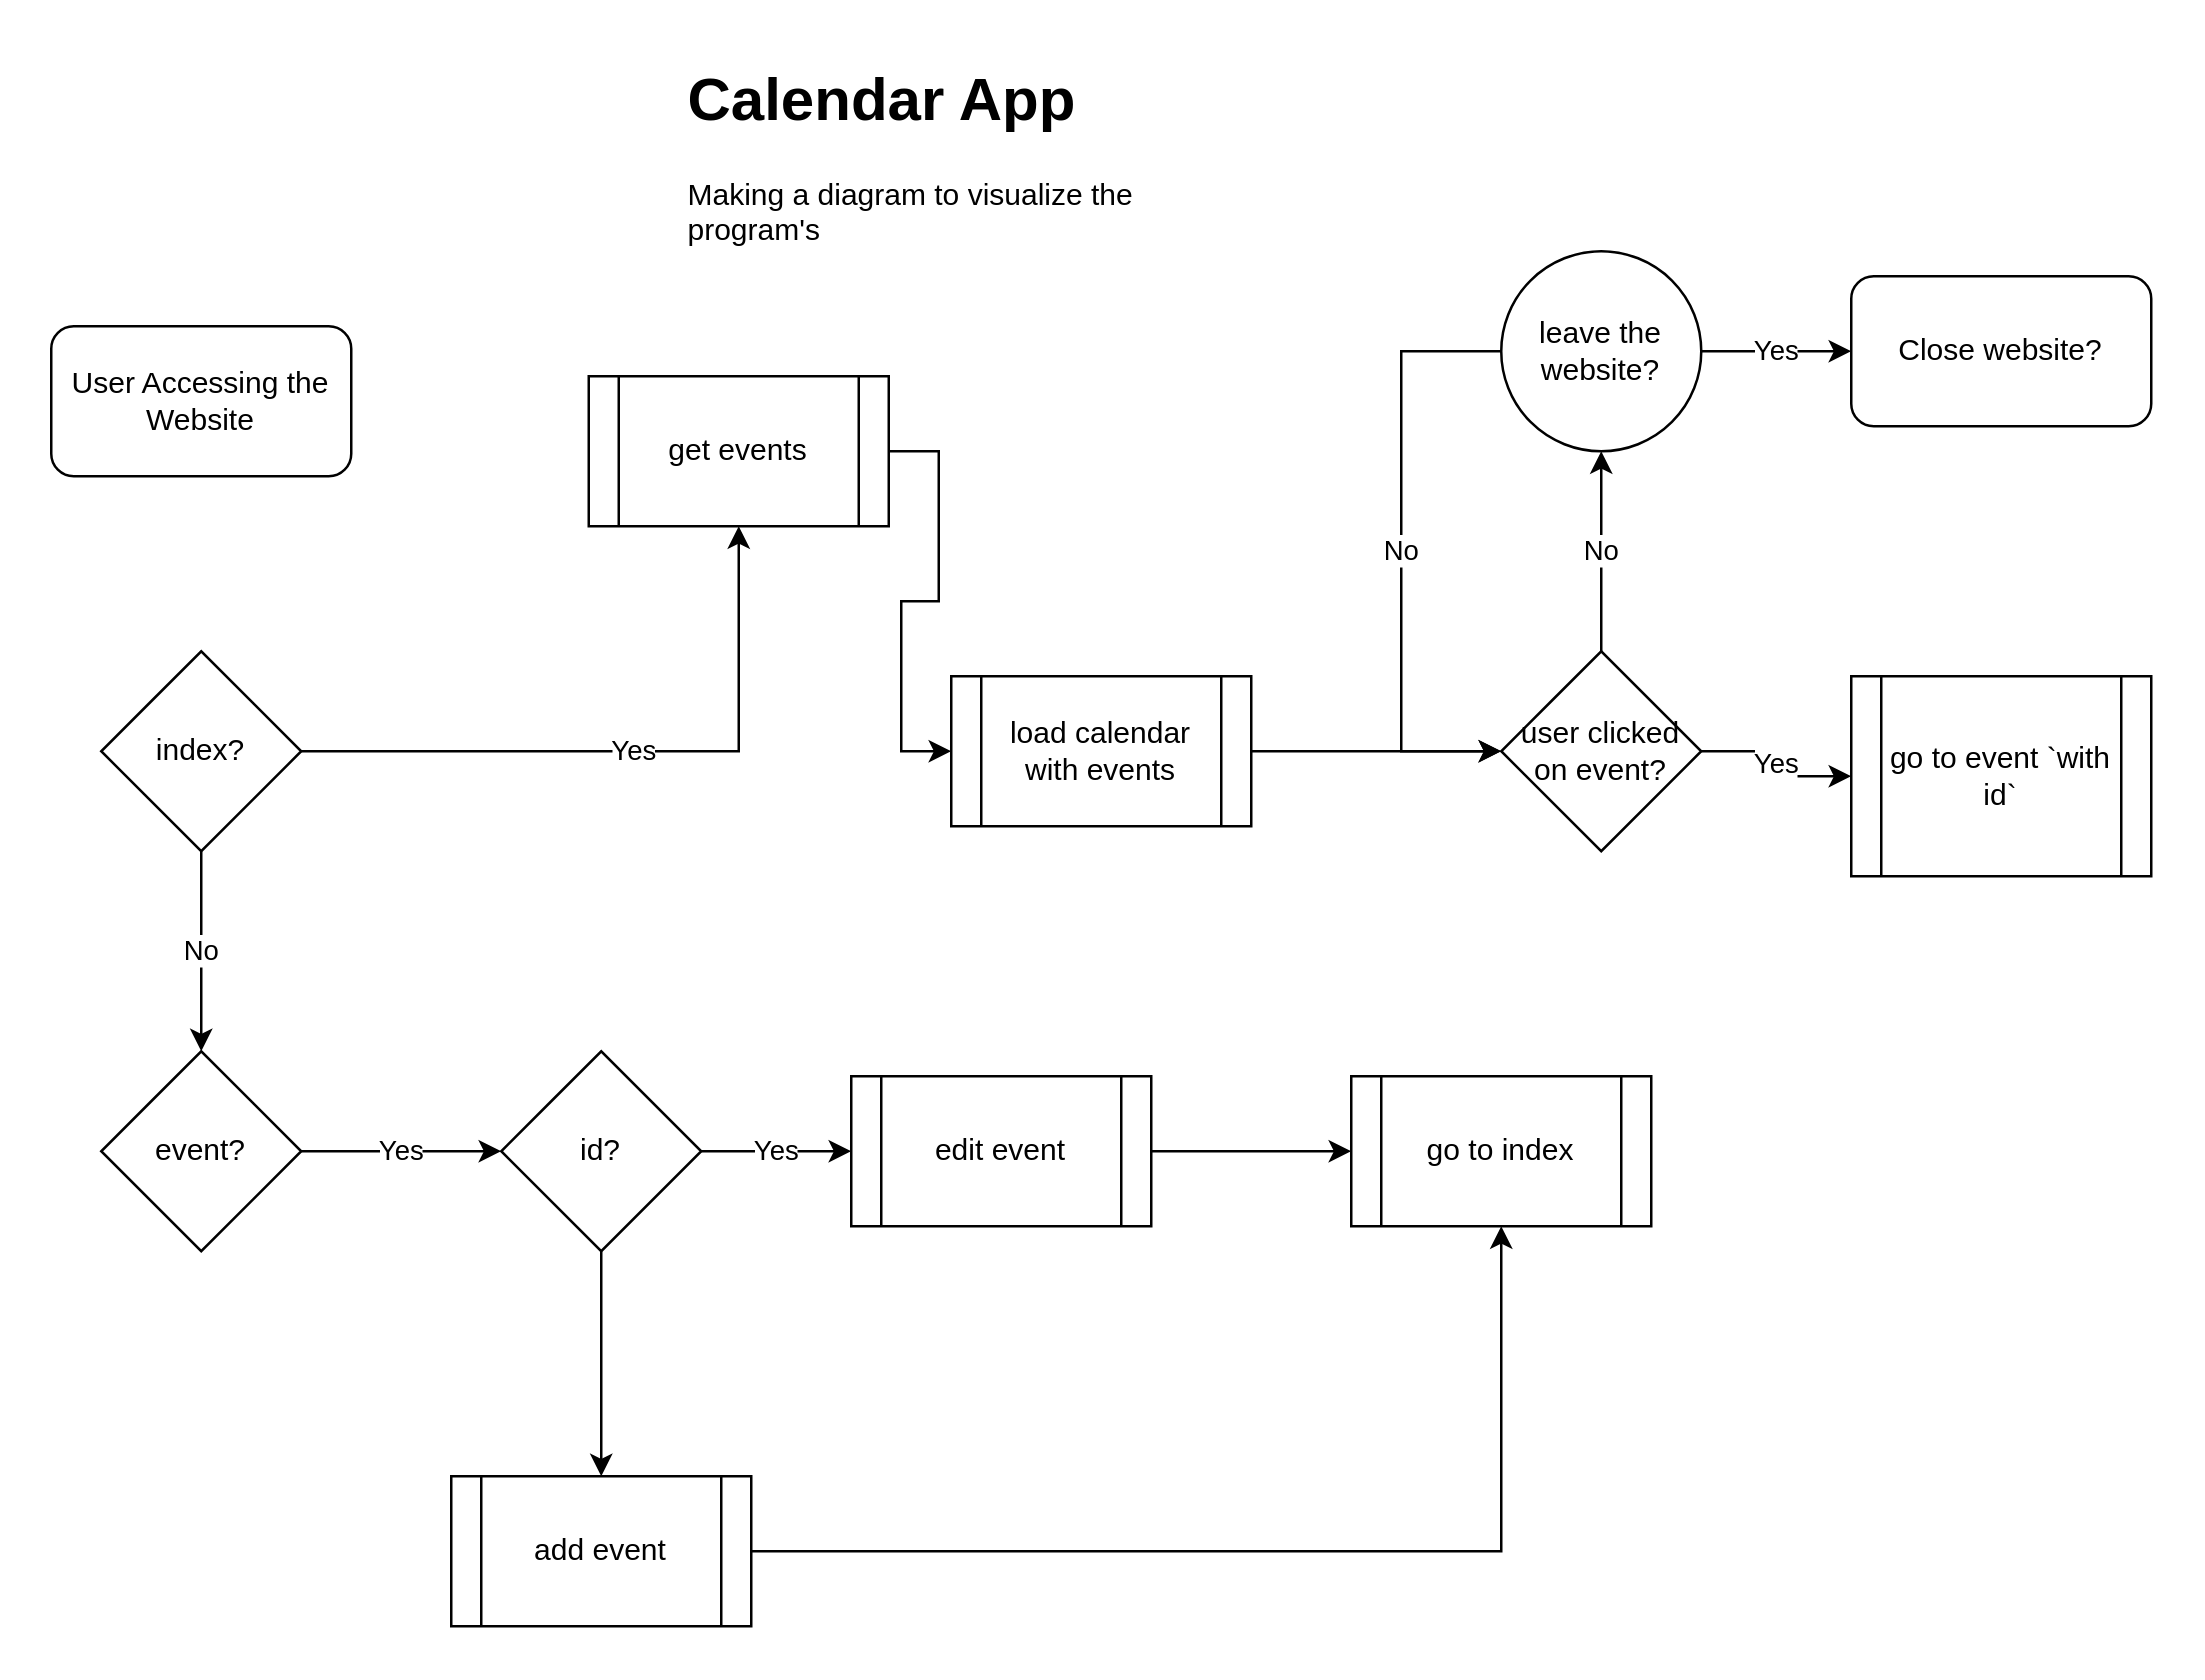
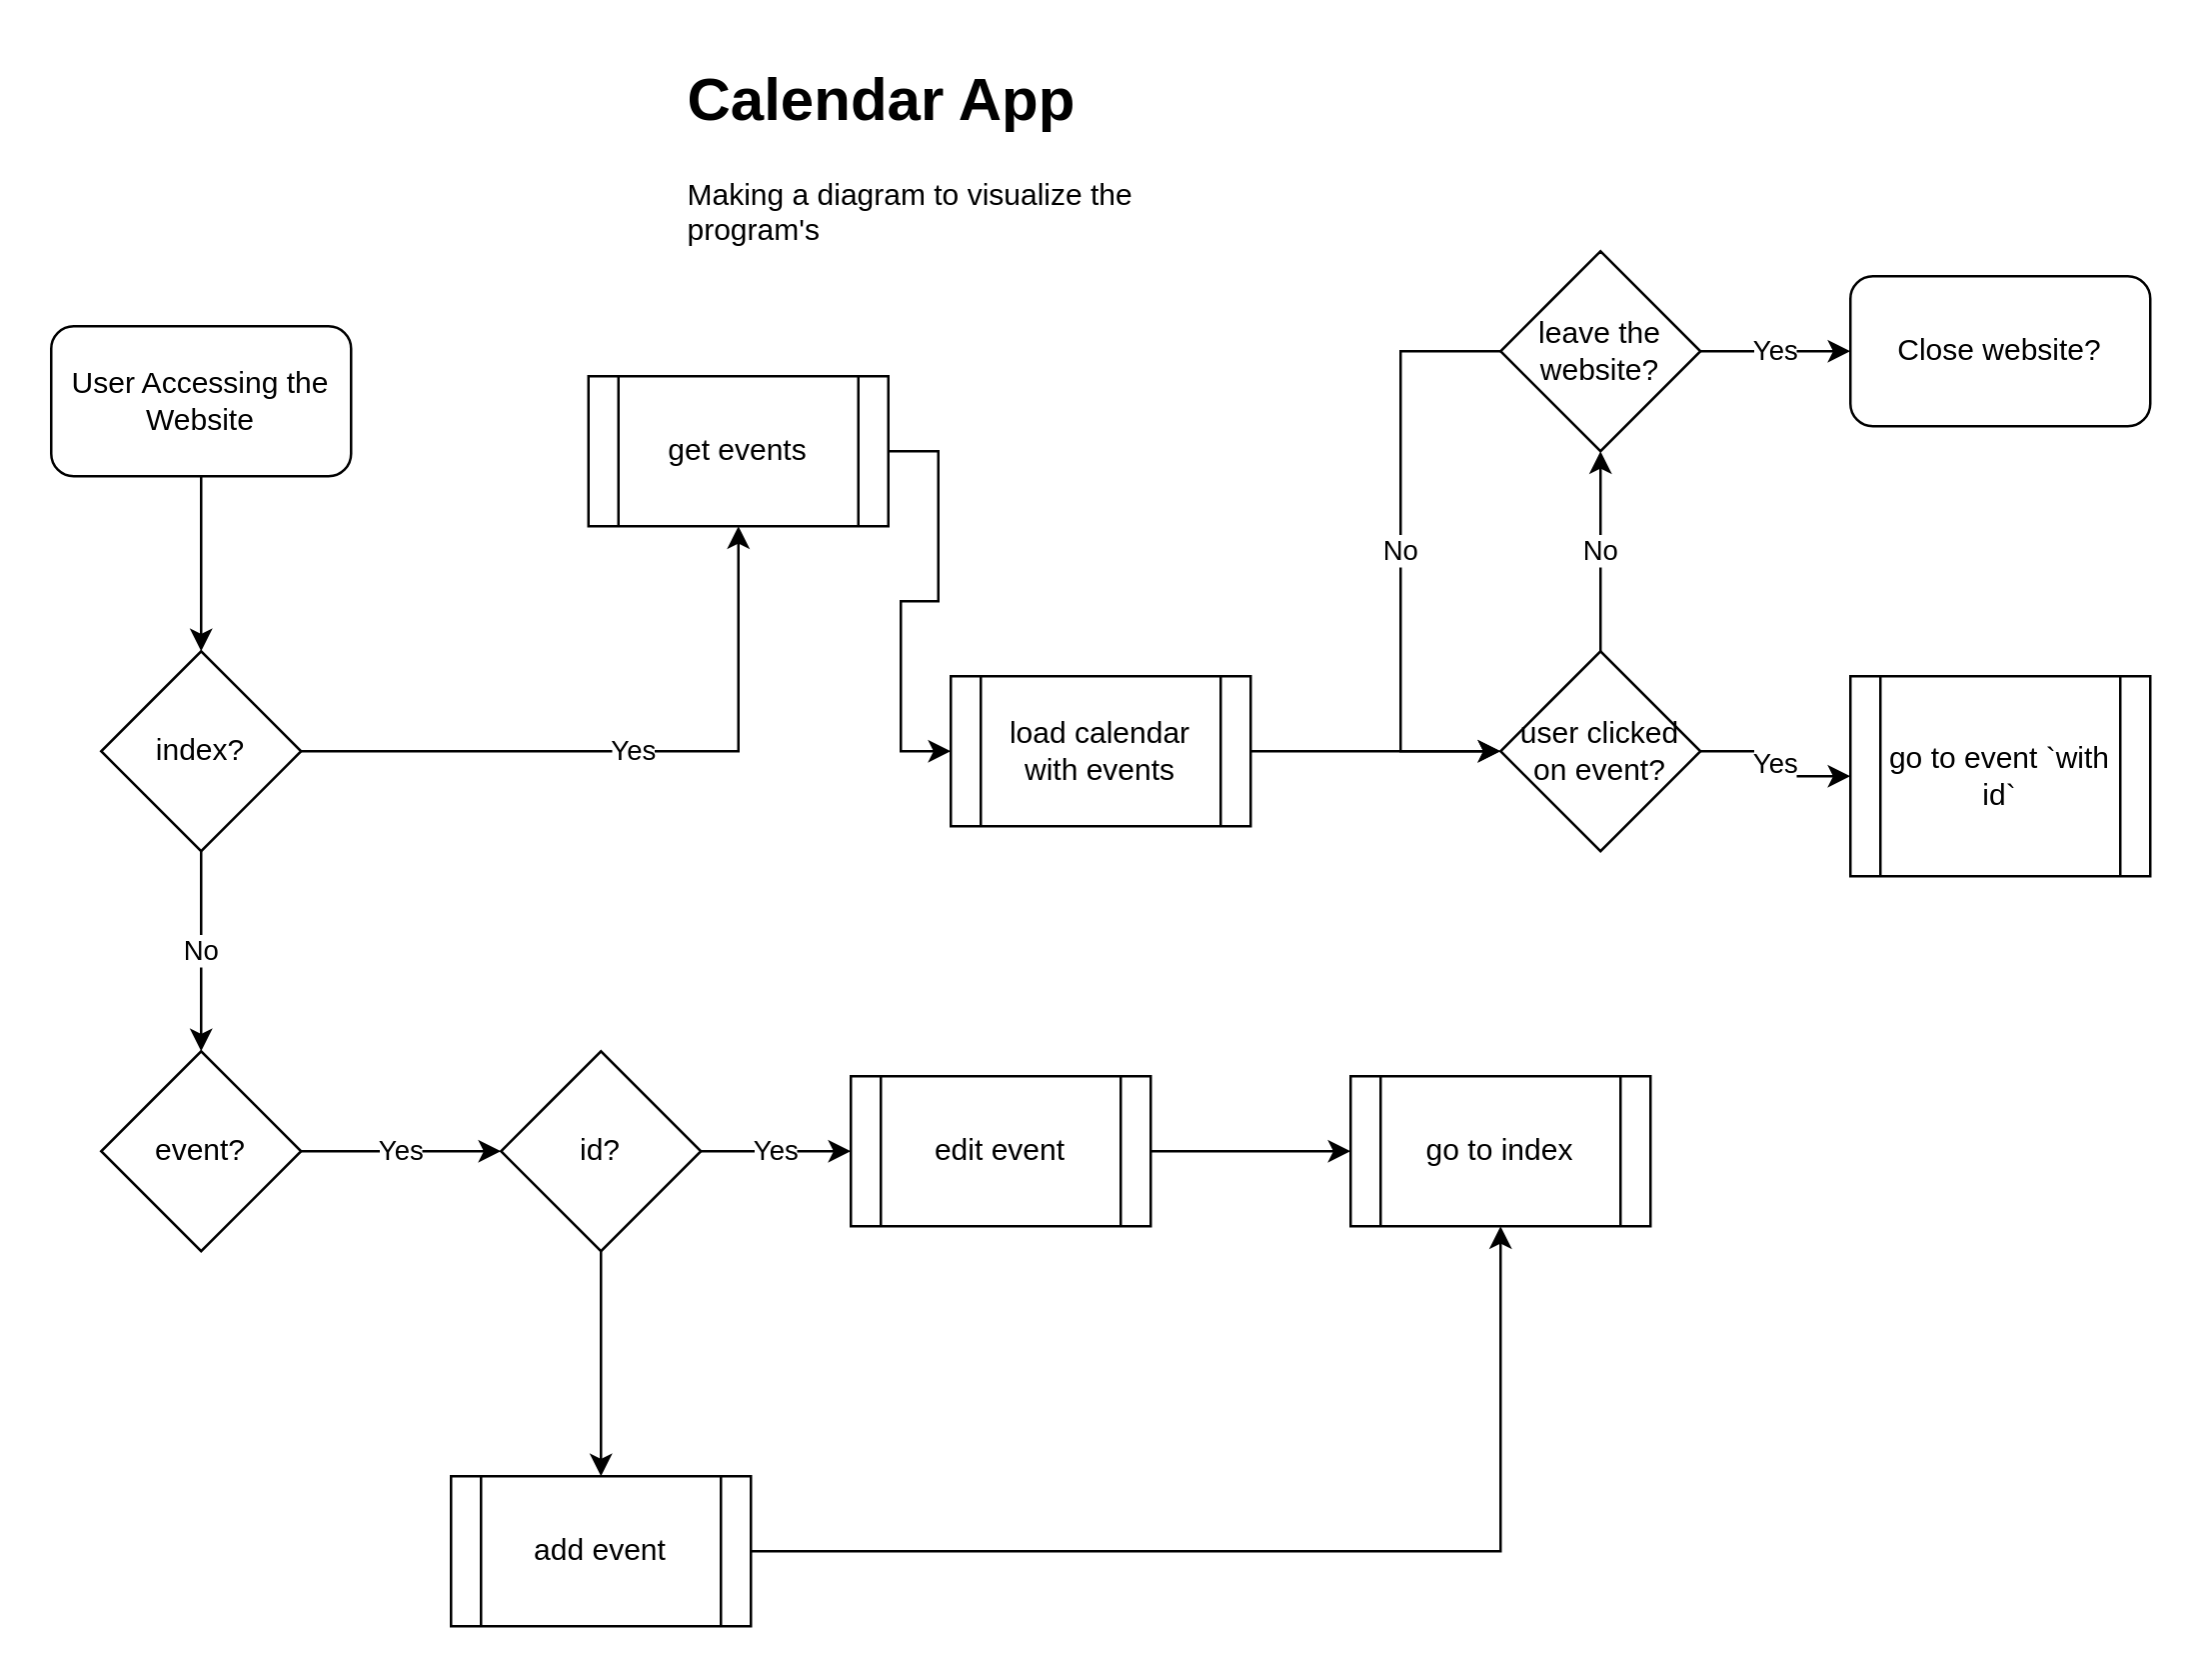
- <mxCell id="28" value="leave the website?" style="ellipse;whiteSpace=wrap;html=1;arcSize=0;" vertex="1" parent="1"><mxGeometry x="600" y="100" width="80" height="80" as="geometry" /></mxCell>
+ <mxCell id="28" value="leave the website?" style="rhombus;whiteSpace=wrap;html=1;rounded=1;arcSize=0;" vertex="1" parent="1"><mxGeometry x="600" y="100" width="80" height="80" as="geometry" /></mxCell>
+ <mxCell id="2" value="" style="edgeStyle=orthogonalEdgeStyle;rounded=0;orthogonalLoop=1;jettySize=auto;html=1;" edge="1" parent="1" source="3" target="7"><mxGeometry relative="1" as="geometry" /></mxCell>
